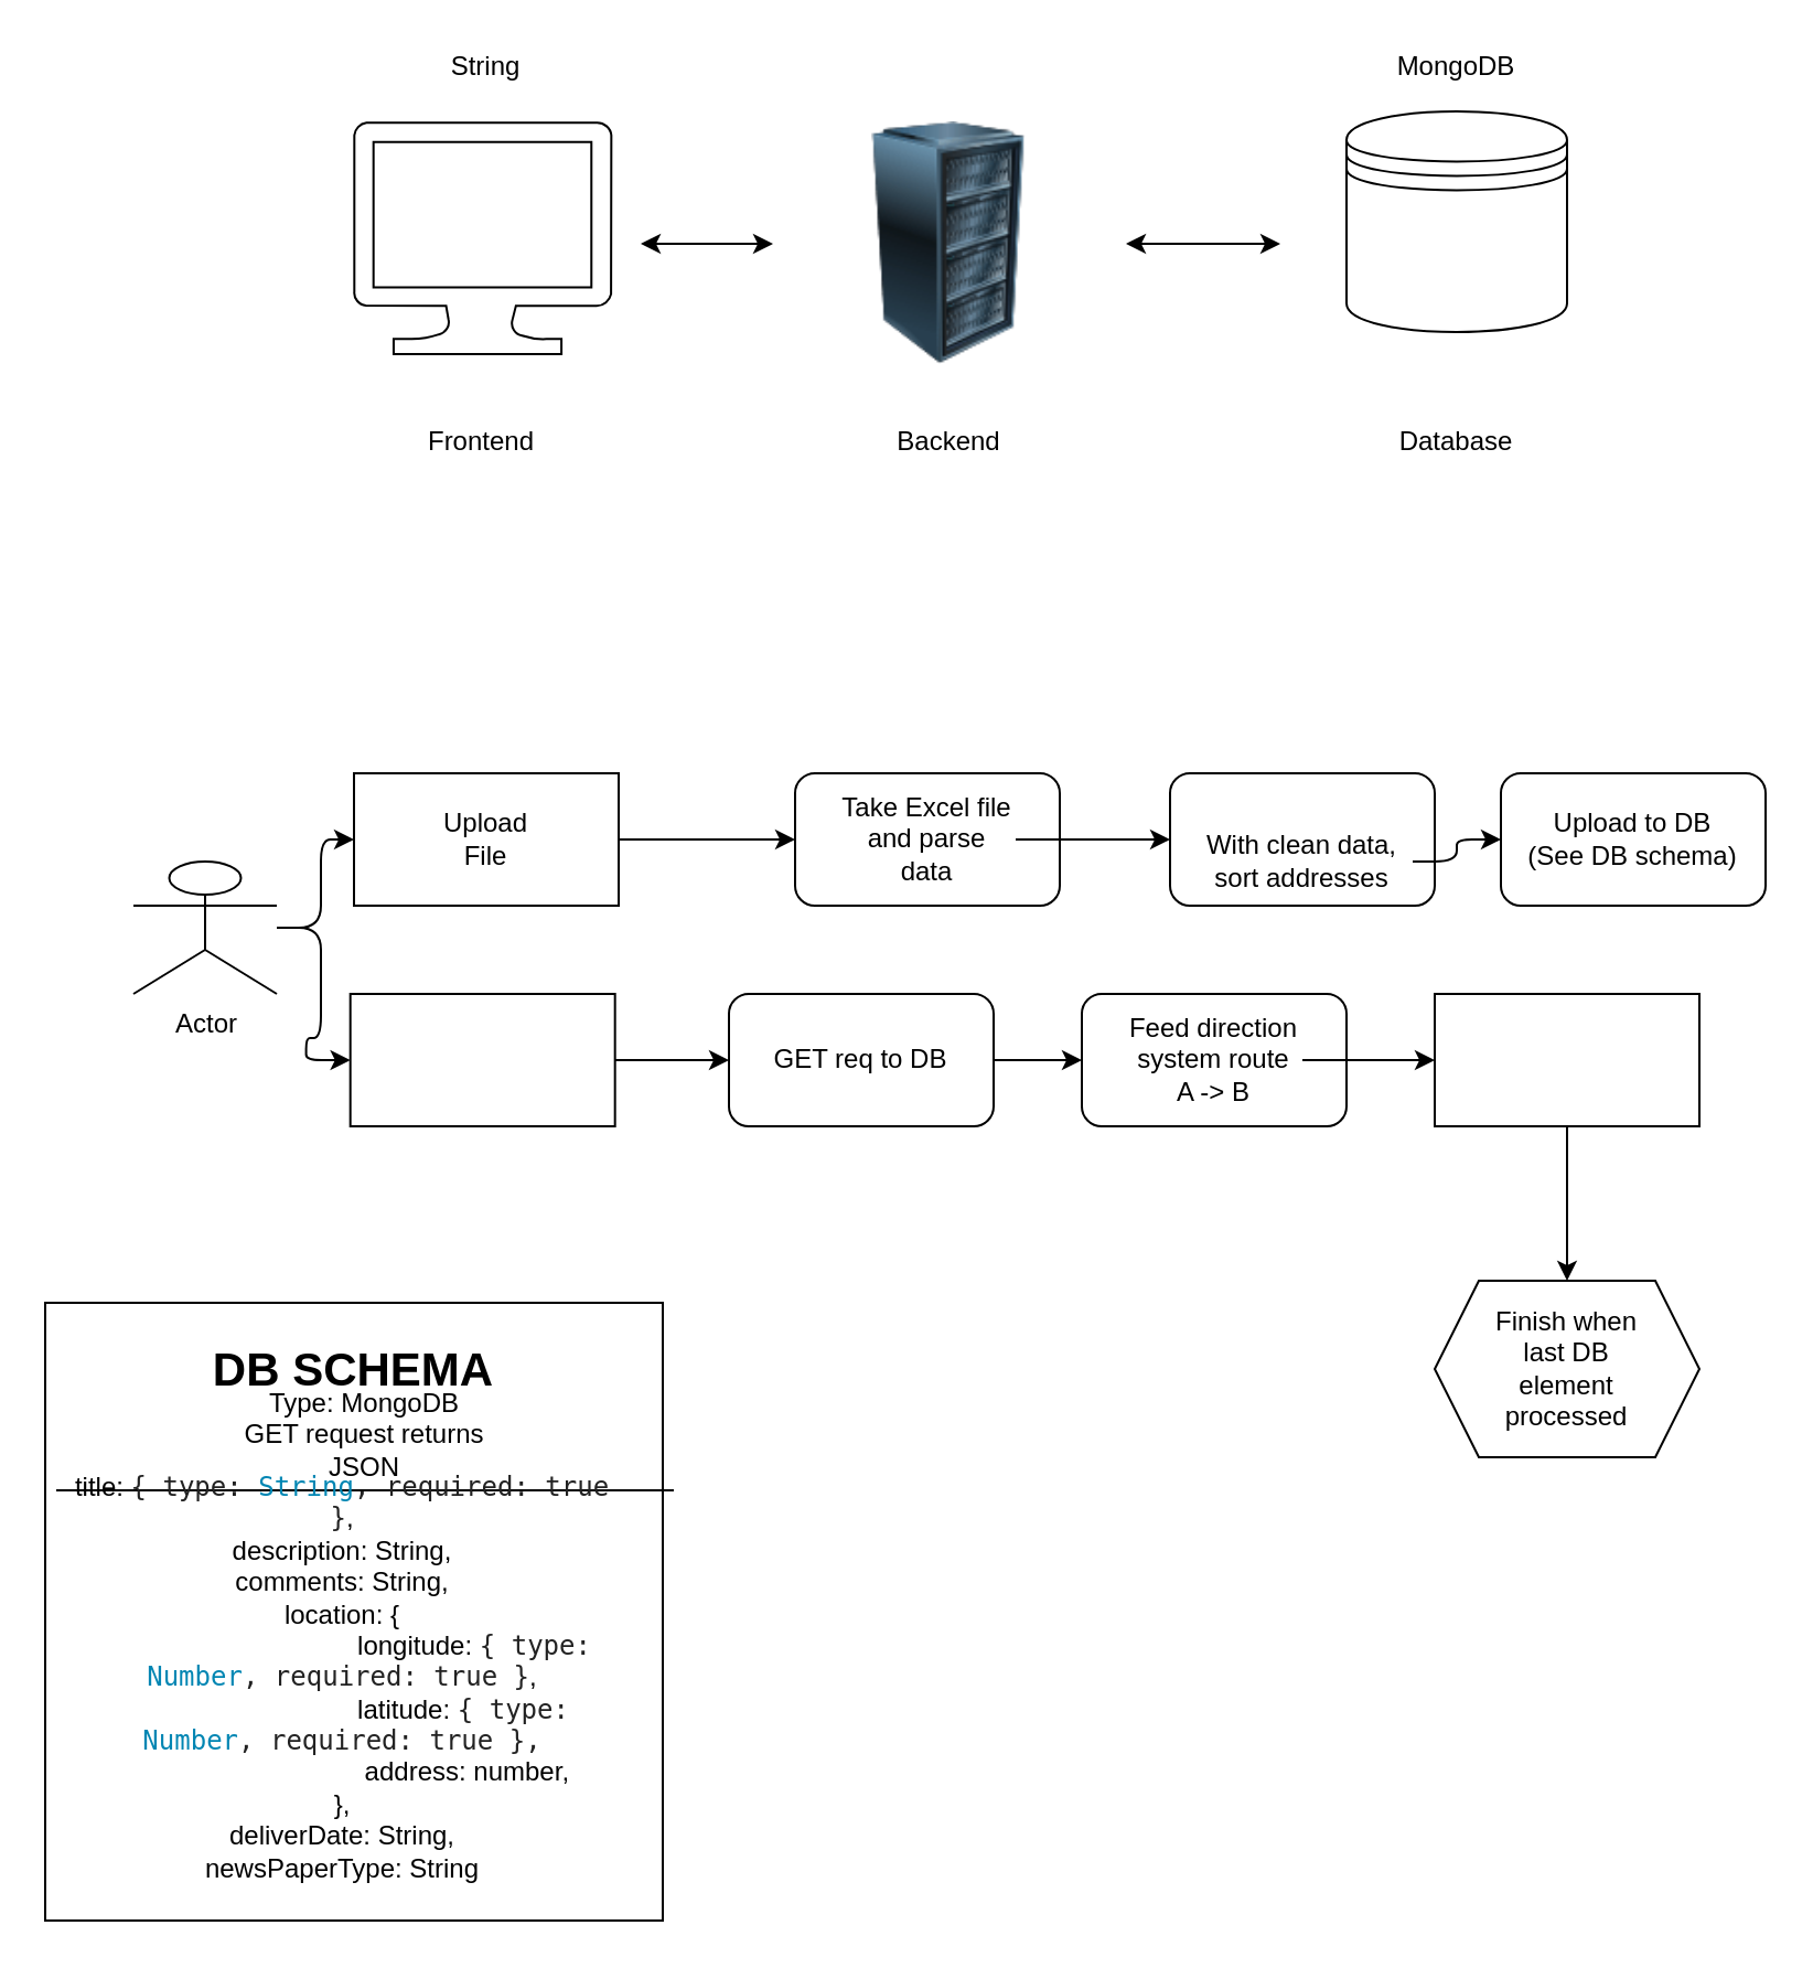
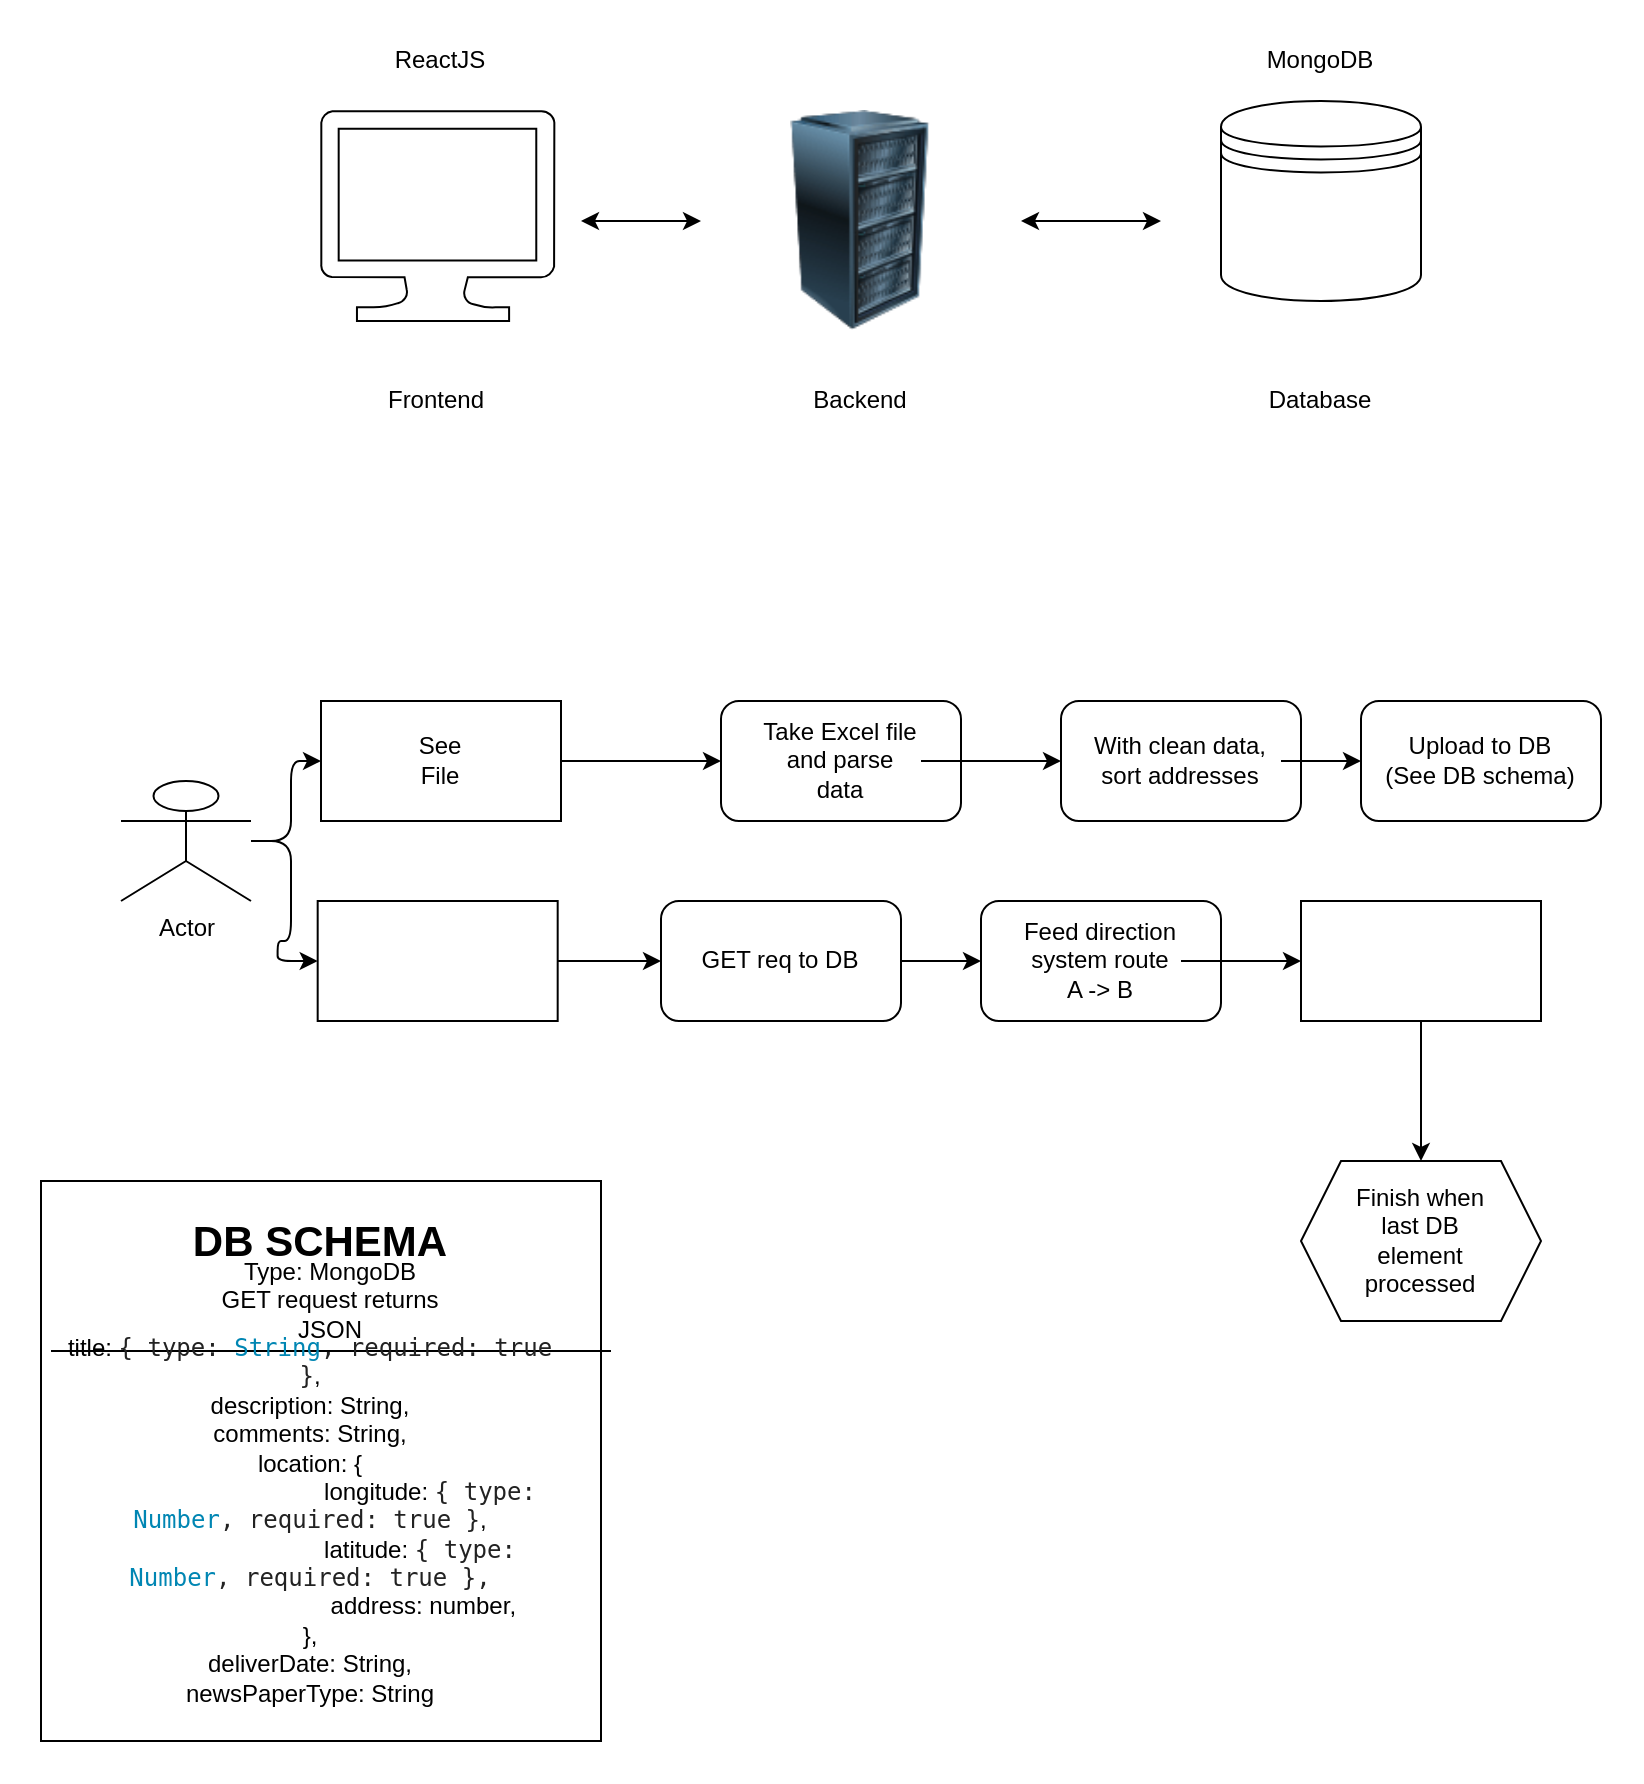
- <mxCell id="6" value="String" style="text;html=1;strokeColor=none;fillColor=none;align=center;verticalAlign=middle;whiteSpace=wrap;" vertex="1" parent="1"><mxGeometry x="200" y="20" width="40" height="20" as="geometry" /></mxCell>
+ <mxCell id="6" value="ReactJS" style="text;html=1;strokeColor=none;fillColor=none;align=center;verticalAlign=middle;whiteSpace=wrap;" vertex="1" parent="1"><mxGeometry x="200" y="20" width="40" height="20" as="geometry" /></mxCell>
- <mxCell id="17" value="Upload File" style="text;html=1;strokeColor=none;fillColor=none;align=center;verticalAlign=middle;whiteSpace=wrap;rounded=0;sketch=0;" vertex="1" parent="1"><mxGeometry x="200" y="370" width="40" height="20" as="geometry" /></mxCell>
+ <mxCell id="17" value="See File" style="text;html=1;strokeColor=none;fillColor=none;align=center;verticalAlign=middle;whiteSpace=wrap;rounded=0;sketch=0;" vertex="1" parent="1"><mxGeometry x="200" y="370" width="40" height="20" as="geometry" /></mxCell>
- <mxCell id="28" value="With clean data, sort addresses" style="text;html=1;strokeColor=none;fillColor=none;align=center;verticalAlign=middle;whiteSpace=wrap;rounded=0;sketch=0;" vertex="1" parent="1"><mxGeometry x="540" y="380" width="100" height="20" as="geometry" /></mxCell>
+ <mxCell id="28" value="With clean data, sort addresses" style="text;html=1;strokeColor=none;fillColor=none;align=center;verticalAlign=middle;whiteSpace=wrap;rounded=0;sketch=0;" vertex="1" parent="1"><mxGeometry x="540" y="370" width="100" height="20" as="geometry" /></mxCell>
